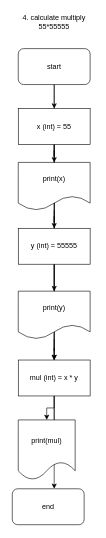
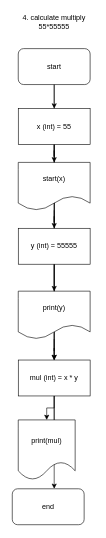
- <mxCell id="15" value="print(x)" style="shape=document;whiteSpace=wrap;html=1;boundedLbl=1;" vertex="1" parent="1"><mxGeometry x="30" y="270" width="120" height="80" as="geometry" /></mxCell>
+ <mxCell id="15" value="start(x)" style="shape=document;whiteSpace=wrap;html=1;boundedLbl=1;" vertex="1" parent="1"><mxGeometry x="30" y="270" width="120" height="80" as="geometry" /></mxCell>
